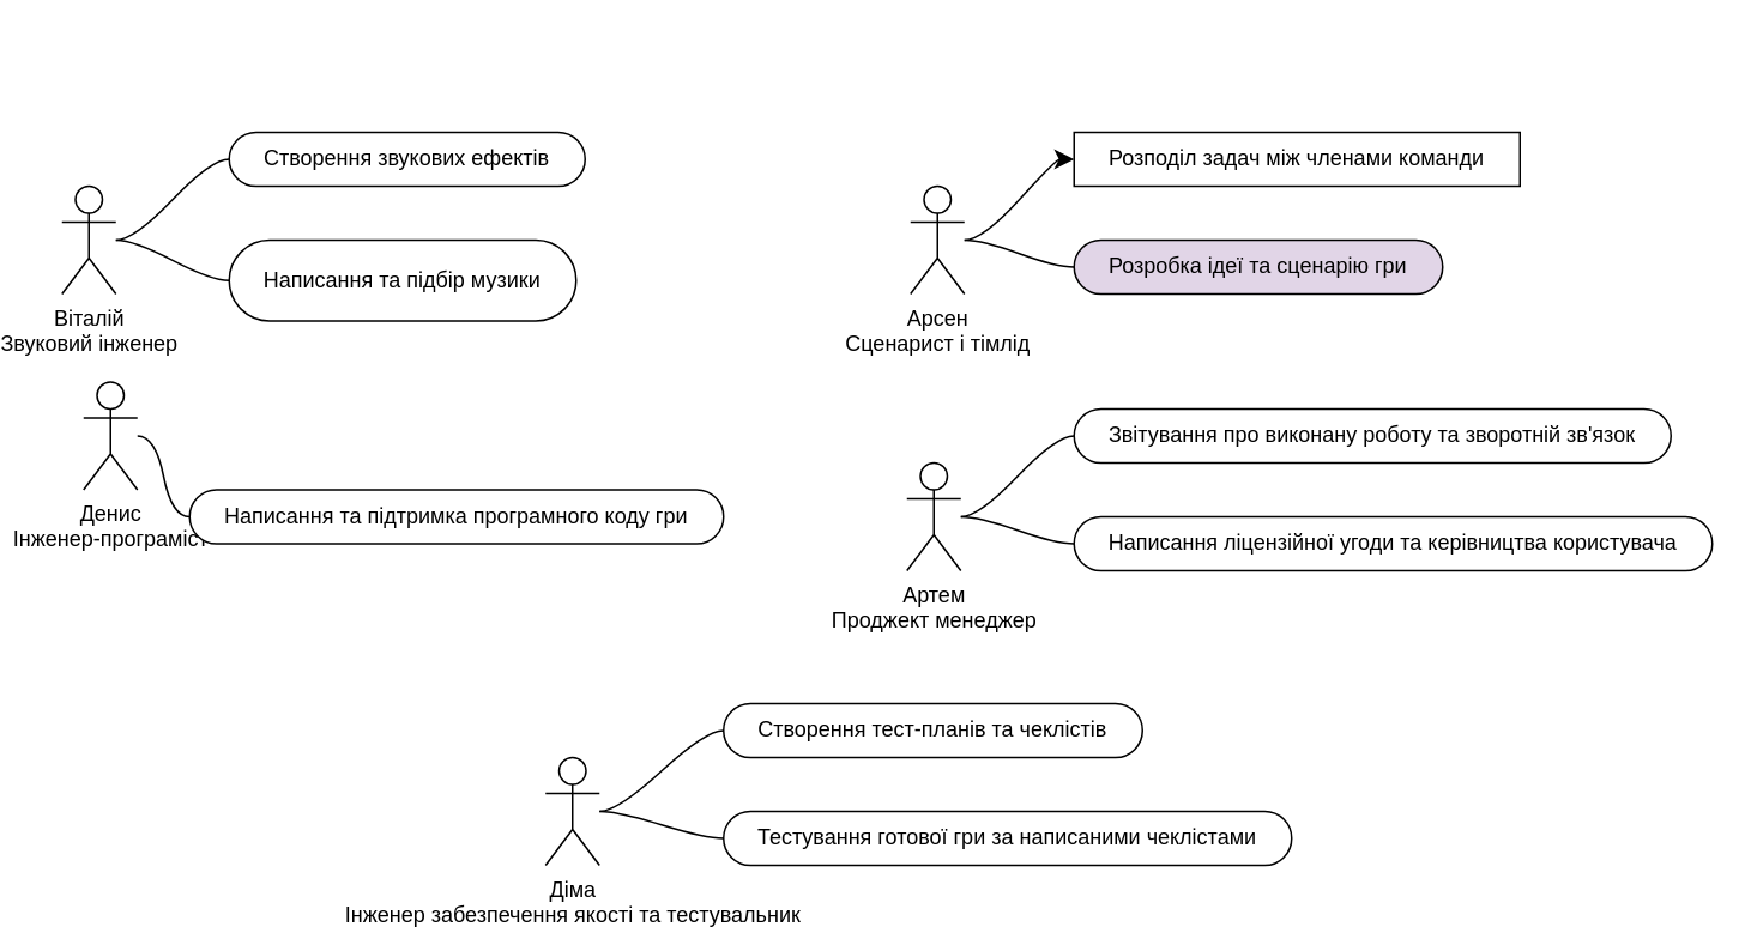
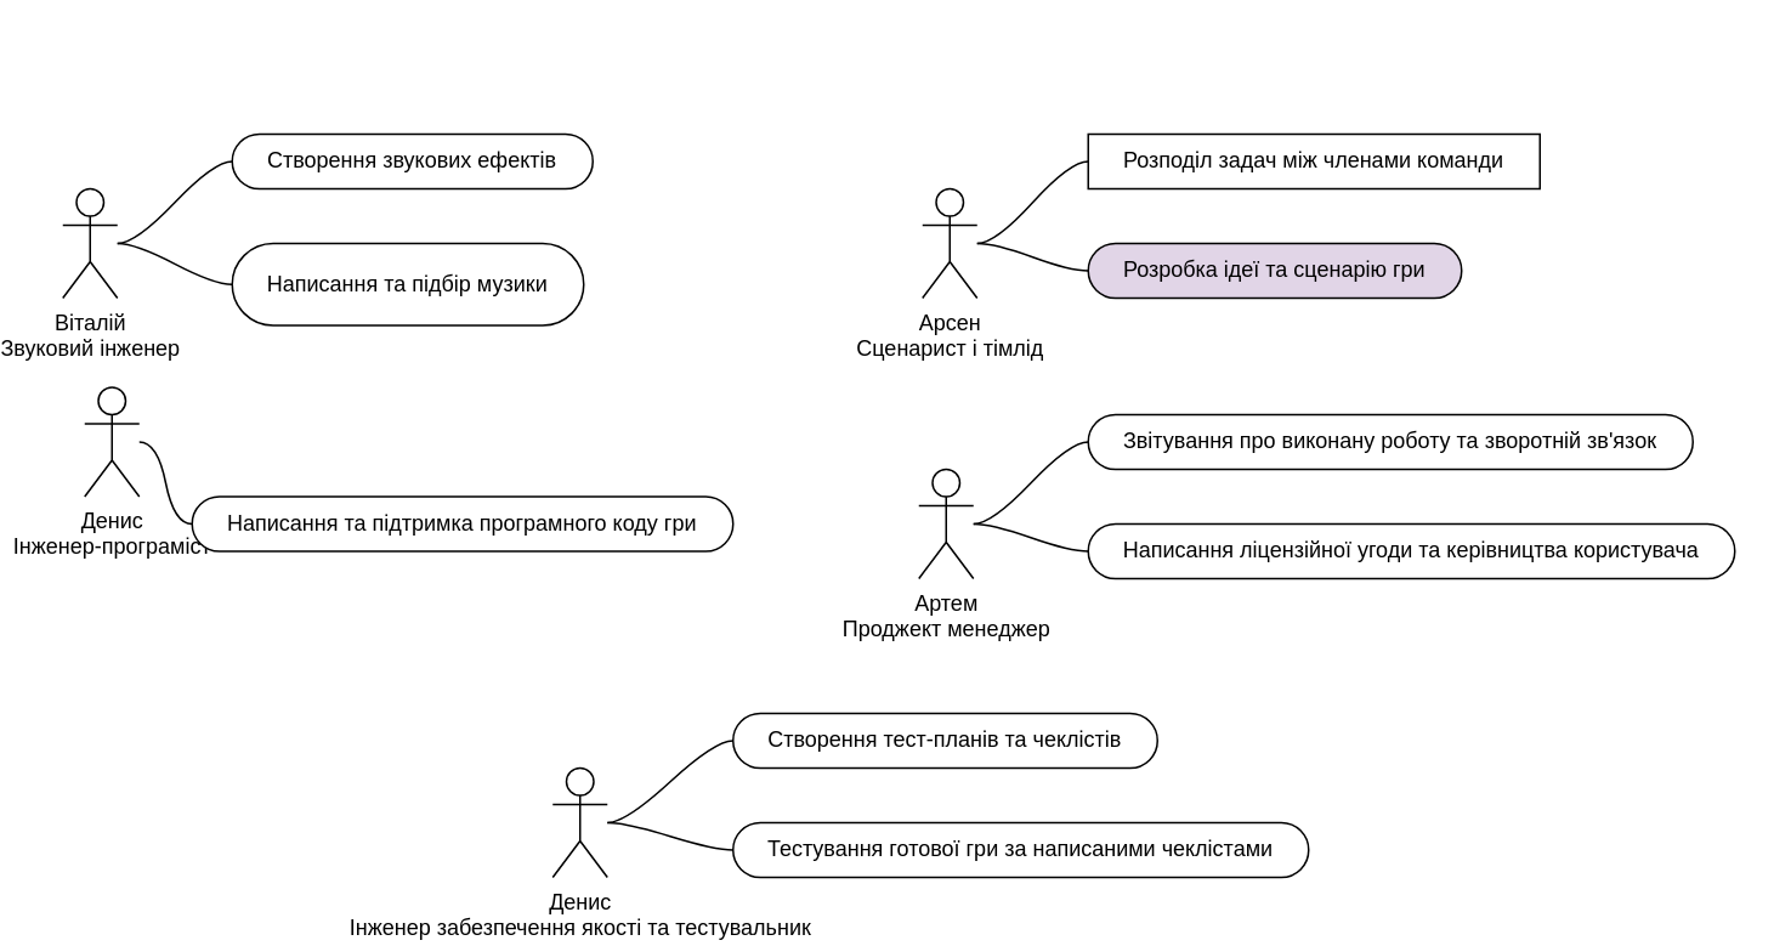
- <mxCell id="11" value="" style="edgeStyle=entityRelationEdgeStyle;startArrow=none;endArrow=classic;segment=10;curved=1;sourcePerimeterSpacing=0;targetPerimeterSpacing=0;rounded=0;fontSize=12;startSize=8;endSize=8;" edge="1" source="9" target="10" parent="1"><mxGeometry relative="1" as="geometry"><mxPoint x="439" y="47" as="sourcePoint" /><Array as="points"><mxPoint x="316" y="37" /><mxPoint x="432" y="20" /></Array></mxGeometry></mxCell>
+ <mxCell id="11" value="" style="edgeStyle=entityRelationEdgeStyle;startArrow=none;endArrow=none;segment=10;curved=1;sourcePerimeterSpacing=0;targetPerimeterSpacing=0;rounded=0;fontSize=12;startSize=8;endSize=8;" edge="1" source="9" target="10" parent="1"><mxGeometry relative="1" as="geometry"><mxPoint x="439" y="47" as="sourcePoint" /><Array as="points"><mxPoint x="316" y="37" /><mxPoint x="432" y="20" /></Array></mxGeometry></mxCell>
- <mxCell id="2" value="Діма&lt;div&gt;Інженер забезпечення якості та тестувальник&lt;/div&gt;" style="shape=umlActor;verticalLabelPosition=bottom;verticalAlign=top;html=1;outlineConnect=0;" vertex="1" parent="1"><mxGeometry x="289" y="421" width="30" height="60" as="geometry" /></mxCell>
+ <mxCell id="2" value="Денис&lt;div&gt;Інженер забезпечення якості та тестувальник&lt;/div&gt;" style="shape=umlActor;verticalLabelPosition=bottom;verticalAlign=top;html=1;outlineConnect=0;" vertex="1" parent="1"><mxGeometry x="289" y="421" width="30" height="60" as="geometry" /></mxCell>
